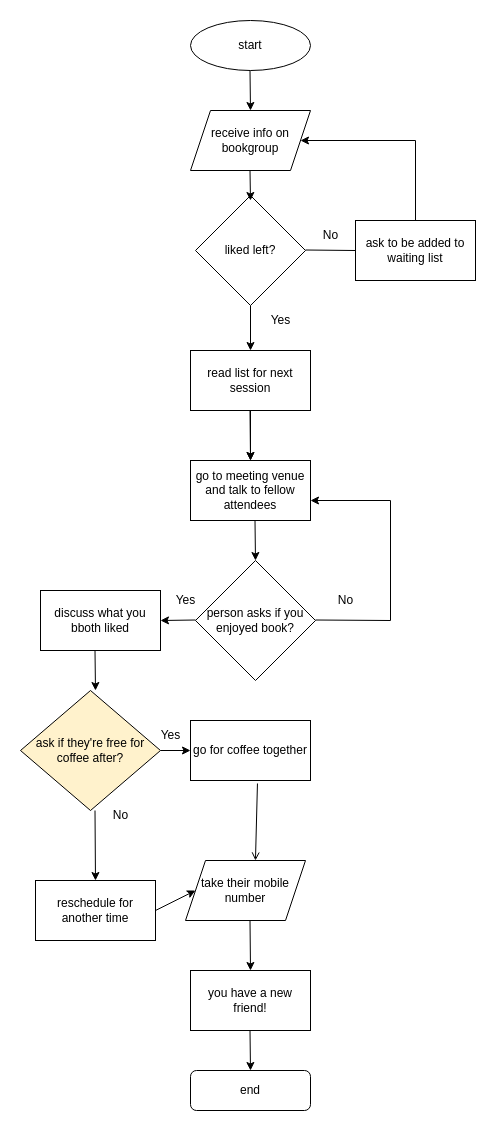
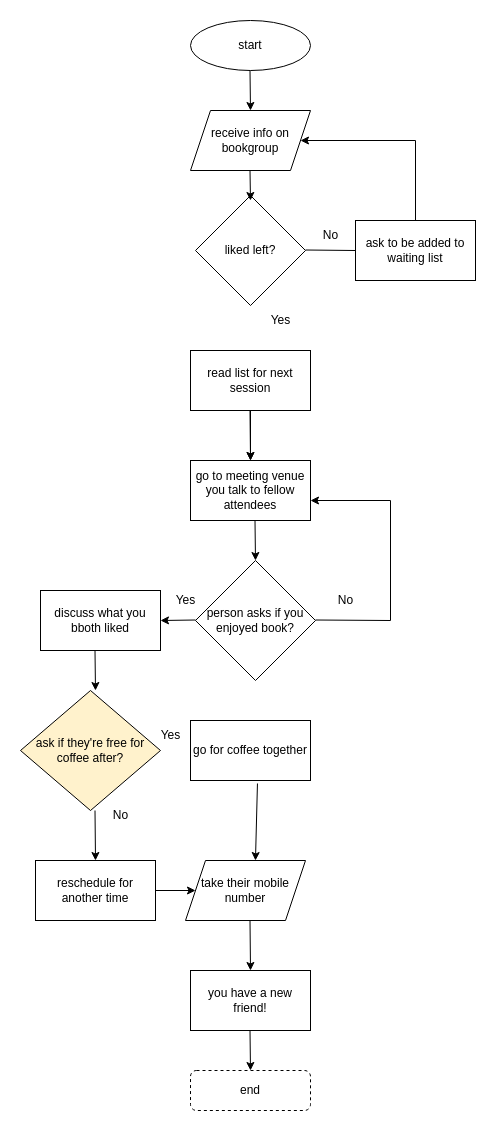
- <mxCell id="4" value="" style="edgeStyle=none;html=1;" parent="1" source="5" target="8" edge="1"><mxGeometry relative="1" as="geometry" /></mxCell>
- <mxCell id="9" value="go to meeting venue and talk to fellow attendees" style="rounded=0;whiteSpace=wrap;html=1;" parent="1" vertex="1"><mxGeometry x="190" y="460" width="120" height="60" as="geometry" /></mxCell>
+ <mxCell id="9" value="go to meeting venue you talk to fellow attendees" style="rounded=0;whiteSpace=wrap;html=1;" parent="1" vertex="1"><mxGeometry x="190" y="460" width="120" height="60" as="geometry" /></mxCell>
- <mxCell id="12" style="edgeStyle=none;html=1;exitX=1;exitY=0.5;exitDx=0;exitDy=0;" parent="1" source="13" target="15" edge="1"><mxGeometry relative="1" as="geometry" /></mxCell>
- <mxCell id="33" value="" style="edgeStyle=none;html=1;entryX=0.583;entryY=0;entryDx=0;entryDy=0;entryPerimeter=0;exitX=0.558;exitY=1.05;exitDx=0;exitDy=0;exitPerimeter=0;endArrow=open;" parent="1" source="15" target="17" edge="1"><mxGeometry relative="1" as="geometry"><mxPoint x="254.5" y="790" as="sourcePoint" /><mxPoint x="255" y="840" as="targetPoint" /></mxGeometry></mxCell>
+ <mxCell id="33" value="" style="edgeStyle=none;html=1;entryX=0.583;entryY=0;entryDx=0;entryDy=0;entryPerimeter=0;exitX=0.558;exitY=1.05;exitDx=0;exitDy=0;exitPerimeter=0;" parent="1" source="15" target="17" edge="1"><mxGeometry relative="1" as="geometry"><mxPoint x="254.5" y="790" as="sourcePoint" /><mxPoint x="255" y="840" as="targetPoint" /></mxGeometry></mxCell>
- <mxCell id="16" value="reschedule for another time" style="rounded=0;whiteSpace=wrap;html=1;" parent="1" vertex="1"><mxGeometry x="35" y="880" width="120" height="60" as="geometry" /></mxCell>
+ <mxCell id="16" value="reschedule for another time" style="rounded=0;whiteSpace=wrap;html=1;" parent="1" vertex="1"><mxGeometry x="35" y="860" width="120" height="60" as="geometry" /></mxCell>
- <mxCell id="19" value="end" style="rounded=1;whiteSpace=wrap;html=1;" parent="1" vertex="1"><mxGeometry x="190" y="1070" width="120" height="40" as="geometry" /></mxCell>
+ <mxCell id="19" value="end" style="rounded=1;whiteSpace=wrap;html=1;dashed=1;" parent="1" vertex="1"><mxGeometry x="190" y="1070" width="120" height="40" as="geometry" /></mxCell>
